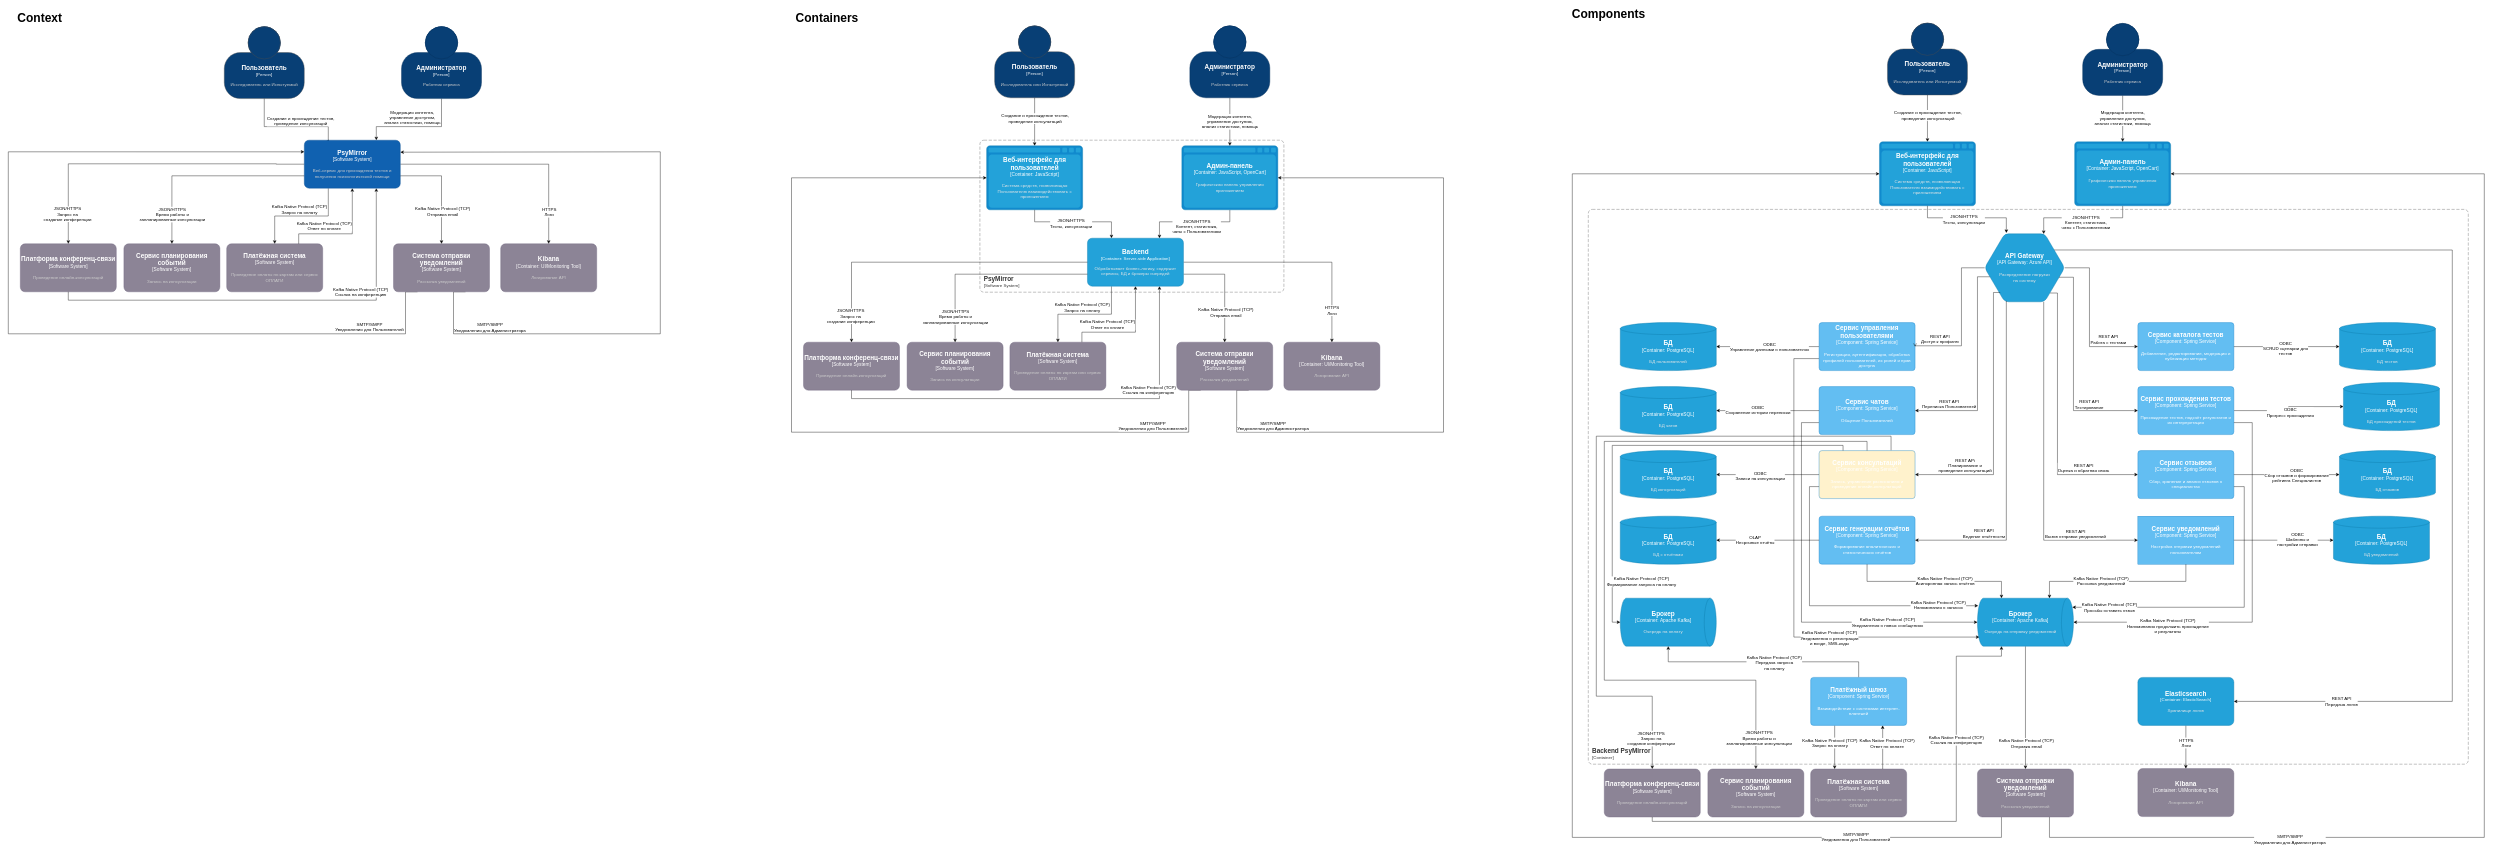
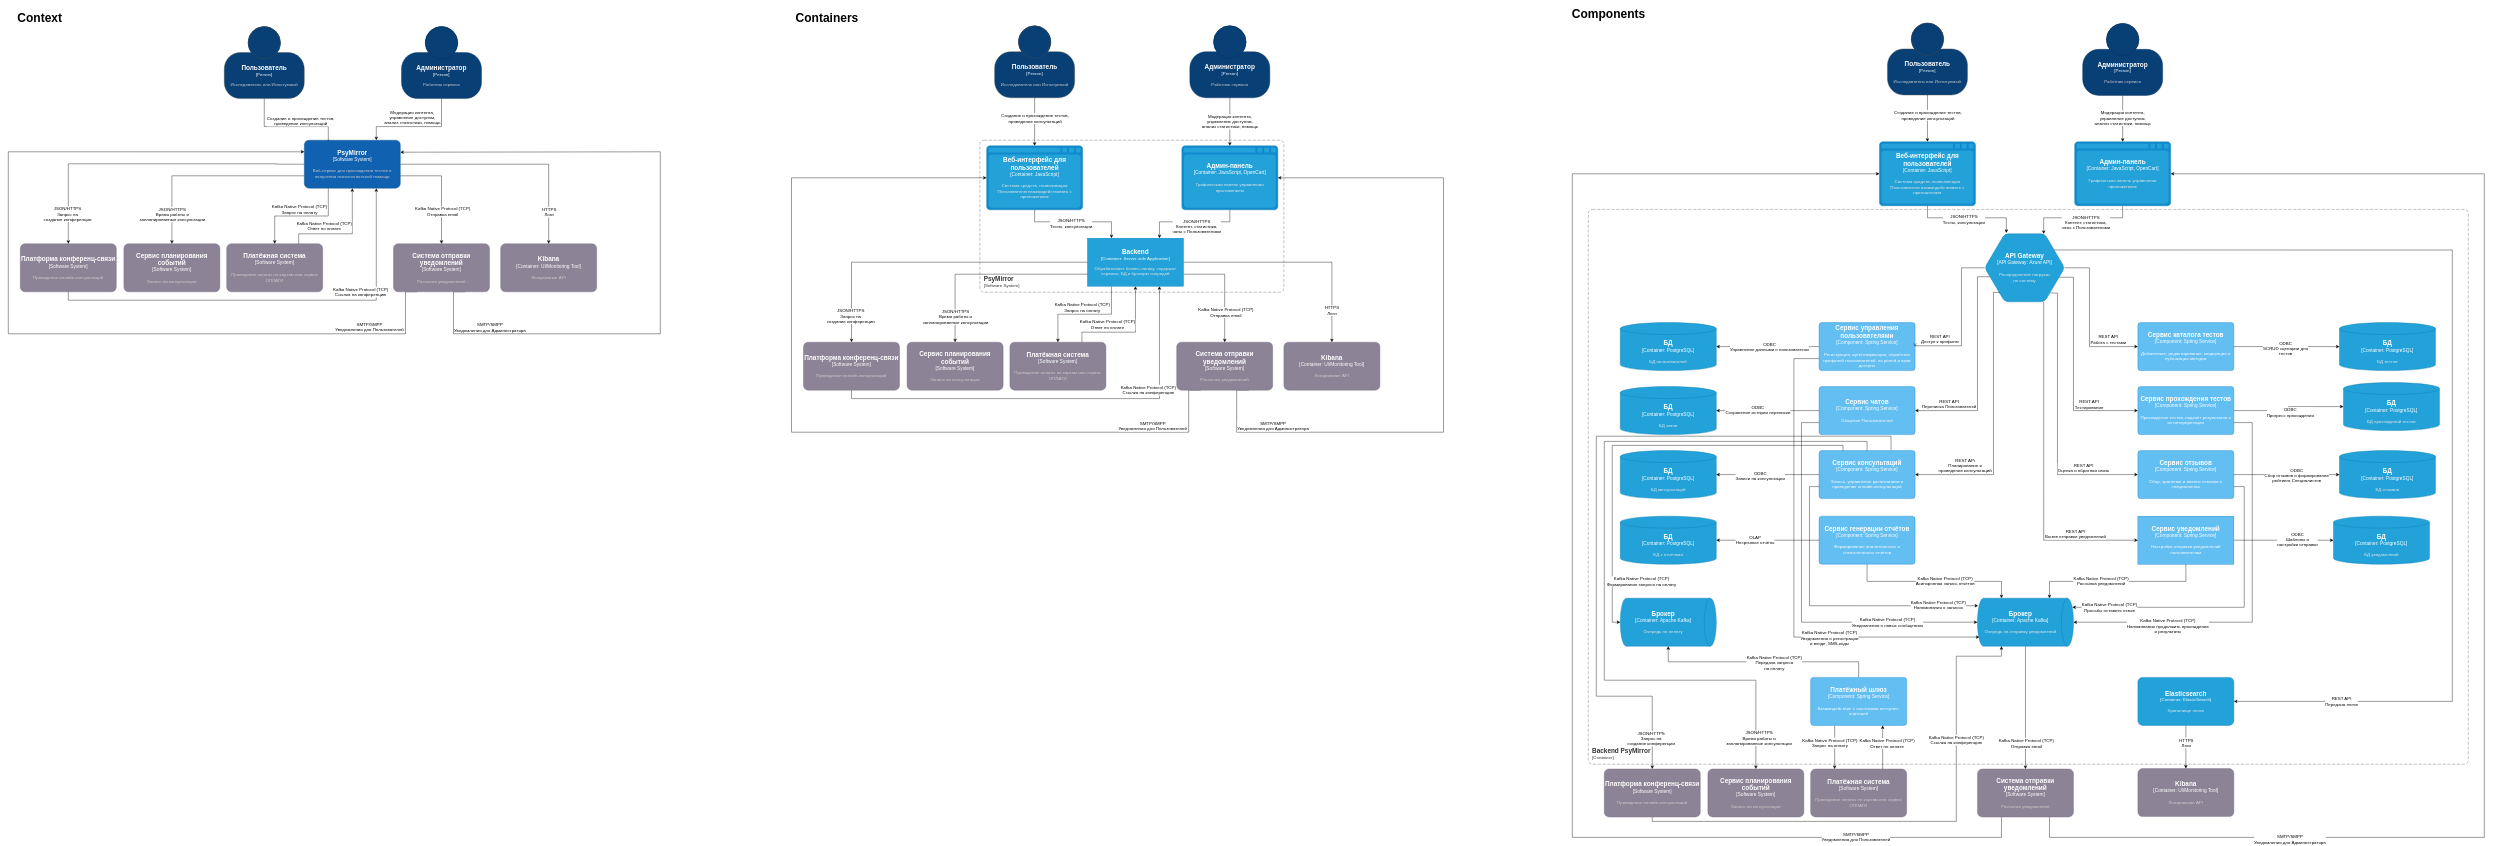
- <mxCell id="146" value="&lt;font style=&quot;font-size: 16px&quot;&gt;&lt;b&gt;Backend&lt;/b&gt;&lt;/font&gt;&lt;div&gt;[Container: Server-side Application]&lt;/div&gt;&lt;br&gt;&lt;div&gt;&lt;font style=&quot;font-size: 11px&quot;&gt;&lt;font color=&quot;#E6E6E6&quot;&gt;Обрабатывает бизнес-логику, содержит сервисы, БД и брокеры очередей&lt;/font&gt;&lt;/div&gt;" style="rounded=1;whiteSpace=wrap;html=1;fontSize=11;labelBackgroundColor=none;fillColor=#23A2D9;fontColor=#ffffff;align=center;arcSize=10;strokeColor=#0E7DAD;metaEdit=1;resizable=0;points=[[0.25,0,0],[0.5,0,0],[0.75,0,0],[1,0.25,0],[1,0.5,0],[1,0.75,0],[0.75,1,0],[0.5,1,0],[0.25,1,0],[0,0.75,0],[0,0.5,0],[0,0.25,0]];" vertex="1" parent="1"><mxGeometry x="2717.92" y="595" width="240" height="120" as="geometry" /></mxCell>
+ <mxCell id="146" value="&lt;font style=&quot;font-size: 16px&quot;&gt;&lt;b&gt;Backend&lt;/b&gt;&lt;/font&gt;&lt;div&gt;[Container: Server-side Application]&lt;/div&gt;&lt;br&gt;&lt;div&gt;&lt;font style=&quot;font-size: 11px&quot;&gt;&lt;font color=&quot;#E6E6E6&quot;&gt;Обрабатывает бизнес-логику, содержит сервисы, БД и брокеры очередей&lt;/font&gt;&lt;/div&gt;" style="whiteSpace=wrap;html=1;fontSize=11;labelBackgroundColor=none;fillColor=#23A2D9;fontColor=#ffffff;align=center;arcSize=10;strokeColor=#0E7DAD;metaEdit=1;resizable=0;points=[[0.25,0,0],[0.5,0,0],[0.75,0,0],[1,0.25,0],[1,0.5,0],[1,0.75,0],[0.75,1,0],[0.5,1,0],[0.25,1,0],[0,0.75,0],[0,0.5,0],[0,0.25,0]];rounded=0;" vertex="1" parent="1"><mxGeometry x="2717.92" y="595" width="240" height="120" as="geometry" /></mxCell>
- <mxCell id="24" value="&lt;font style=&quot;font-size: 16px&quot;&gt;&lt;b&gt;Сервис консультаций&lt;/b&gt;&lt;/font&gt;&lt;div&gt;[Component: Spring Service]&lt;/div&gt;&lt;br&gt;&lt;div&gt;&lt;font style=&quot;font-size: 11px&quot;&gt;Запись, управление расписанием и проведение онлайн-консультаций&lt;/font&gt;&lt;/div&gt;" style="rounded=1;whiteSpace=wrap;html=1;labelBackgroundColor=none;fillColor=#fff2cc;fontColor=#ffffff;align=center;arcSize=6;strokeColor=#2086C9;metaEdit=1;resizable=0;points=[[0.25,0,0],[0.5,0,0],[0.75,0,0],[1,0.25,0],[1,0.5,0],[1,0.75,0],[0.75,1,0],[0.5,1,0],[0.25,1,0],[0,0.75,0],[0,0.5,0],[0,0.25,0]];" parent="1" vertex="1"><mxGeometry x="4546.92" y="1126" width="240" height="120" as="geometry" /></mxCell>
+ <mxCell id="24" value="&lt;font style=&quot;font-size: 16px&quot;&gt;&lt;b&gt;Сервис консультаций&lt;/b&gt;&lt;/font&gt;&lt;div&gt;[Component: Spring Service]&lt;/div&gt;&lt;br&gt;&lt;div&gt;&lt;font style=&quot;font-size: 11px&quot;&gt;Запись, управление расписанием и проведение онлайн-консультаций&lt;/font&gt;&lt;/div&gt;" style="rounded=1;whiteSpace=wrap;html=1;labelBackgroundColor=none;fillColor=#63BEF2;fontColor=#ffffff;align=center;arcSize=6;strokeColor=#2086C9;metaEdit=1;resizable=0;points=[[0.25,0,0],[0.5,0,0],[0.75,0,0],[1,0.25,0],[1,0.5,0],[1,0.75,0],[0.75,1,0],[0.5,1,0],[0.25,1,0],[0,0.75,0],[0,0.5,0],[0,0.25,0]];" parent="1" vertex="1"><mxGeometry x="4546.92" y="1126" width="240" height="120" as="geometry" /></mxCell>
- <mxCell id="41" style="edgeStyle=orthogonalEdgeStyle;rounded=0;orthogonalLoop=1;jettySize=auto;html=1;entryX=1;entryY=0.5;entryDx=0;entryDy=0;entryPerimeter=0;exitX=0.271;exitY=0.987;exitDx=0;exitDy=0;exitPerimeter=0;" parent="1" source="17" target="25" edge="1"><mxGeometry relative="1" as="geometry"><Array as="points"><mxPoint x="5014.92" y="1350" /></Array></mxGeometry></mxCell>
- <mxCell id="42" value="REST API&lt;br&gt;Ведение отчётностм" style="edgeLabel;html=1;align=center;verticalAlign=middle;resizable=0;points=[];" parent="41" vertex="1" connectable="0"><mxGeometry x="0.821" y="4" relative="1" as="geometry"><mxPoint x="97" y="-21" as="offset" /></mxGeometry></mxCell>
